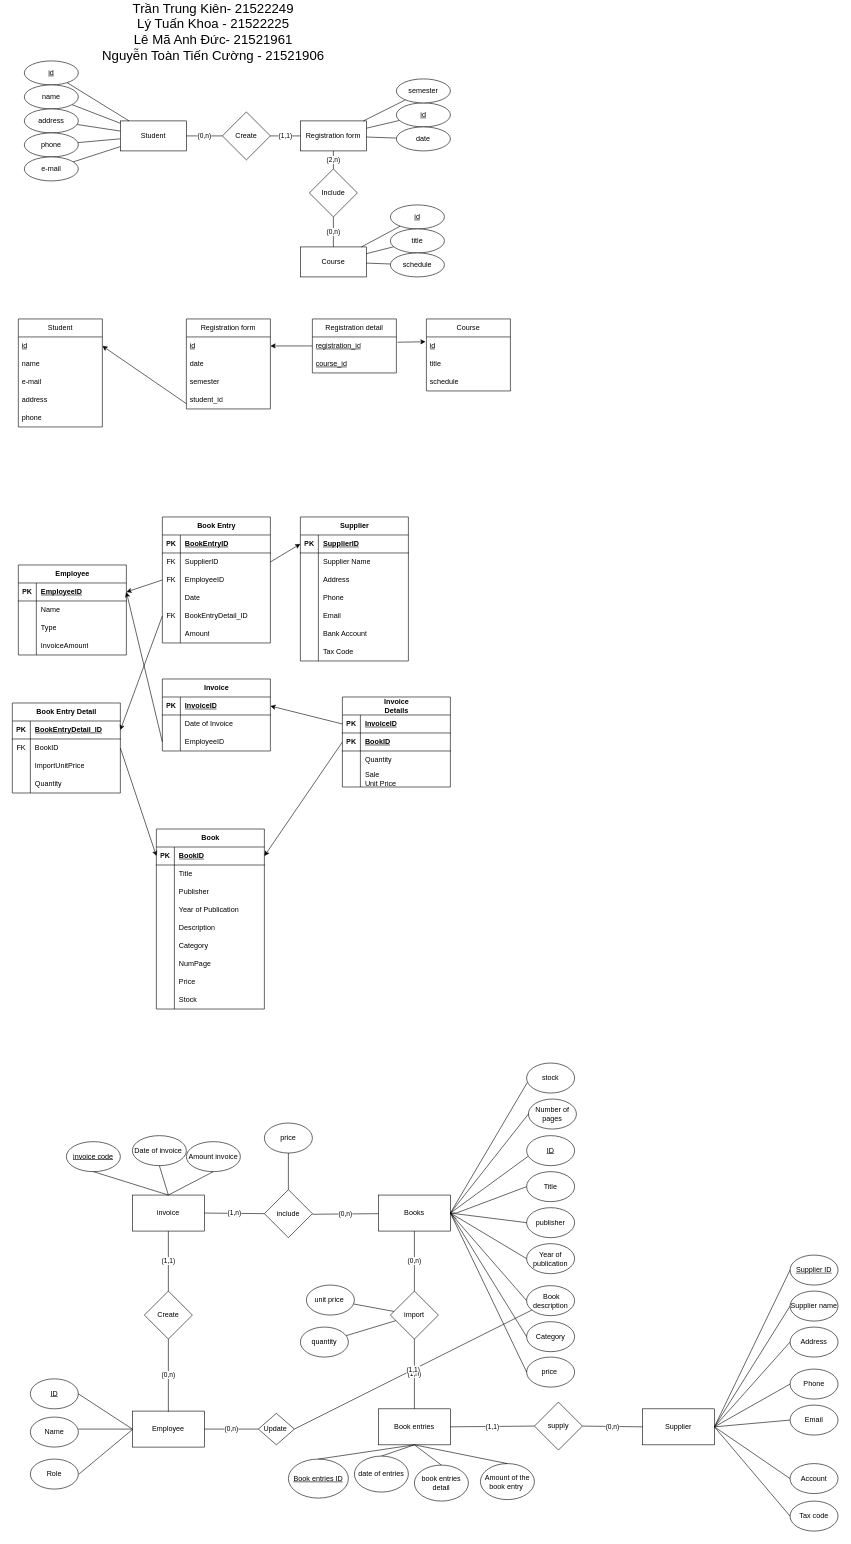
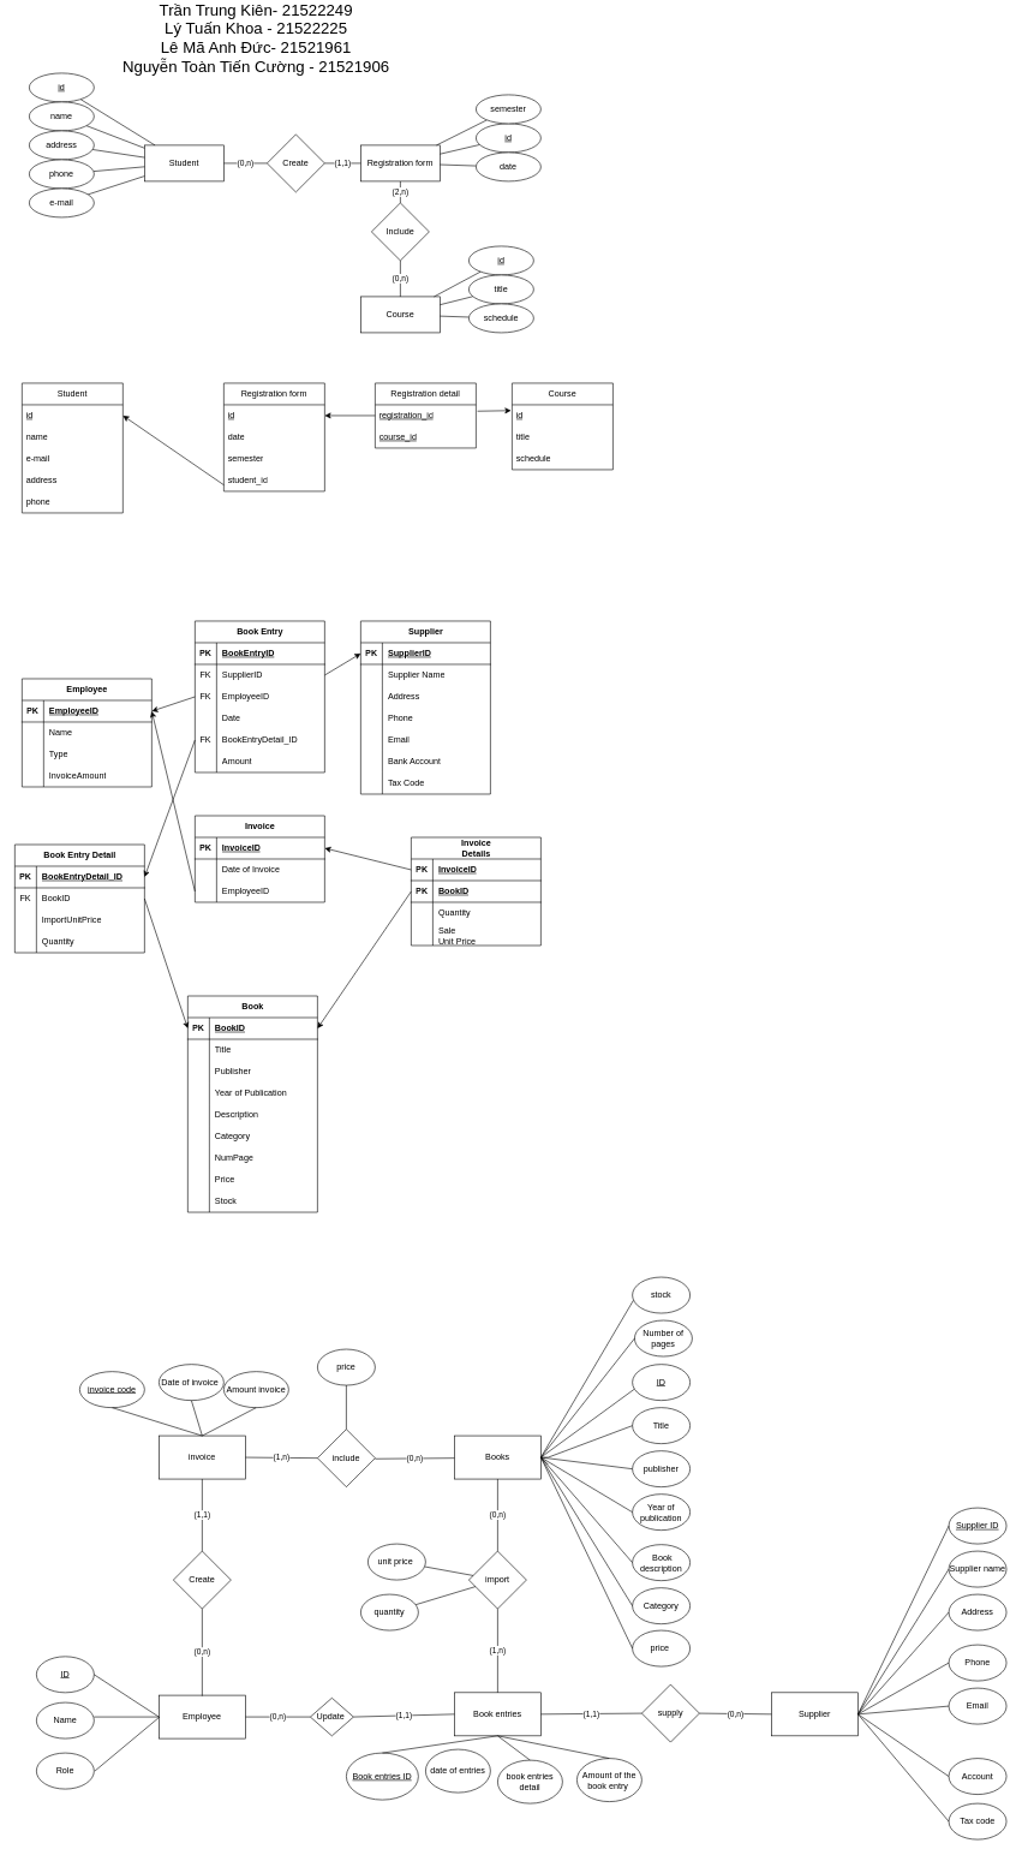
- <mxCell id="231" value="(1,1)" style="endArrow=none;html=1;rounded=0;exitX=1;exitY=0.5;exitDx=0;exitDy=0;" edge="1" parent="1" source="230" target="188"><mxGeometry width="50" height="50" relative="1" as="geometry"><mxPoint x="350" y="2360" as="sourcePoint" /><mxPoint x="410" y="2360" as="targetPoint" /></mxGeometry></mxCell>
+ <mxCell id="231" value="(1,1)" style="endArrow=none;html=1;rounded=0;exitX=1;exitY=0.5;exitDx=0;exitDy=0;entryX=0;entryY=0.5;entryDx=0;entryDy=0;" edge="1" parent="1" source="230" target="213"><mxGeometry width="50" height="50" relative="1" as="geometry"><mxPoint x="350" y="2360" as="sourcePoint" /><mxPoint x="410" y="2360" as="targetPoint" /></mxGeometry></mxCell>
- <mxCell id="218" value="" style="endArrow=none;html=1;rounded=0;exitX=0.5;exitY=0;exitDx=0;exitDy=0;entryX=0.5;entryY=1;entryDx=0;entryDy=0;" edge="1" parent="1" source="220" target="213"><mxGeometry width="50" height="50" relative="1" as="geometry"><mxPoint x="660" y="2390" as="sourcePoint" /><mxPoint x="930" y="2370" as="targetPoint" /></mxGeometry></mxCell>
